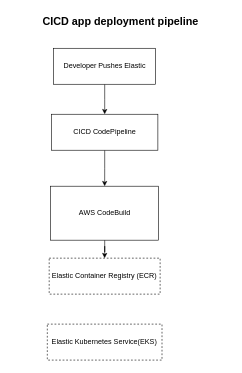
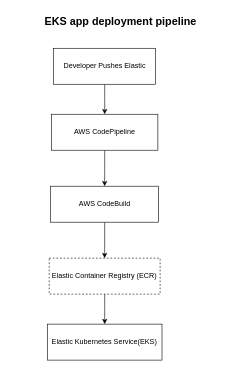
- <mxCell id="11" value="&lt;b&gt;&lt;font style=&quot;font-size: 18px;&quot;&gt;CICD app deployment pipeline&lt;/font&gt;&lt;/b&gt;" style="text;html=1;align=center;verticalAlign=middle;whiteSpace=wrap;rounded=0;" vertex="1" parent="1"><mxGeometry x="20" y="20" width="360.62" height="30" as="geometry" /></mxCell>
+ <mxCell id="11" value="&lt;b&gt;&lt;font style=&quot;font-size: 18px;&quot;&gt;EKS app deployment pipeline&lt;/font&gt;&lt;/b&gt;" style="text;html=1;align=center;verticalAlign=middle;whiteSpace=wrap;rounded=0;" vertex="1" parent="1"><mxGeometry x="20" y="20" width="360.62" height="30" as="geometry" /></mxCell>
- <mxCell id="5" value="CICD CodePipeline" style="rounded=0;whiteSpace=wrap;html=1;" vertex="1" parent="1"><mxGeometry x="85" y="190" width="177.5" height="60" as="geometry" /></mxCell>
+ <mxCell id="5" value="AWS CodePipeline" style="rounded=0;whiteSpace=wrap;html=1;" vertex="1" parent="1"><mxGeometry x="85" y="190" width="177.5" height="60" as="geometry" /></mxCell>
- <mxCell id="7" value="AWS CodeBuild" style="rounded=0;whiteSpace=wrap;html=1;" vertex="1" parent="1"><mxGeometry x="83.75" y="310" width="180" height="90" as="geometry" /></mxCell>
+ <mxCell id="7" value="AWS CodeBuild" style="rounded=0;whiteSpace=wrap;html=1;" vertex="1" parent="1"><mxGeometry x="83.75" y="310" width="180" height="60" as="geometry" /></mxCell>
+ <mxCell id="8" value="" style="edgeStyle=orthogonalEdgeStyle;rounded=0;orthogonalLoop=1;jettySize=auto;html=1;" edge="1" parent="1" source="9" target="10"><mxGeometry relative="1" as="geometry" /></mxCell>
- <mxCell id="10" value="Elastic Kubernetes Service(EKS)" style="rounded=0;whiteSpace=wrap;html=1;dashed=1;" vertex="1" parent="1"><mxGeometry x="78.13" y="540" width="191.25" height="60" as="geometry" /></mxCell>
+ <mxCell id="10" value="Elastic Kubernetes Service(EKS)" style="rounded=0;whiteSpace=wrap;html=1;" vertex="1" parent="1"><mxGeometry x="78.13" y="540" width="191.25" height="60" as="geometry" /></mxCell>
